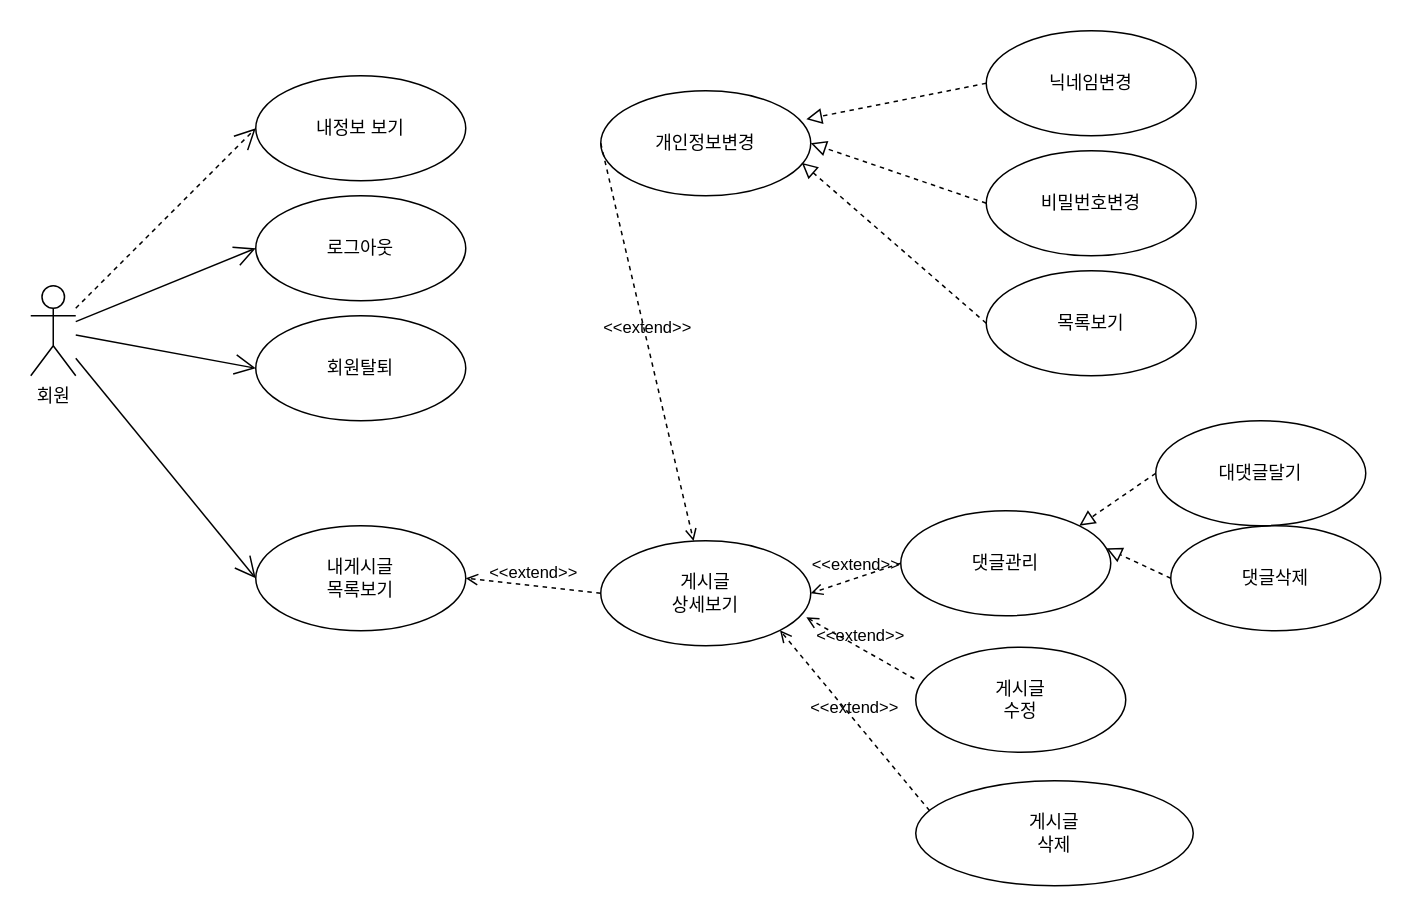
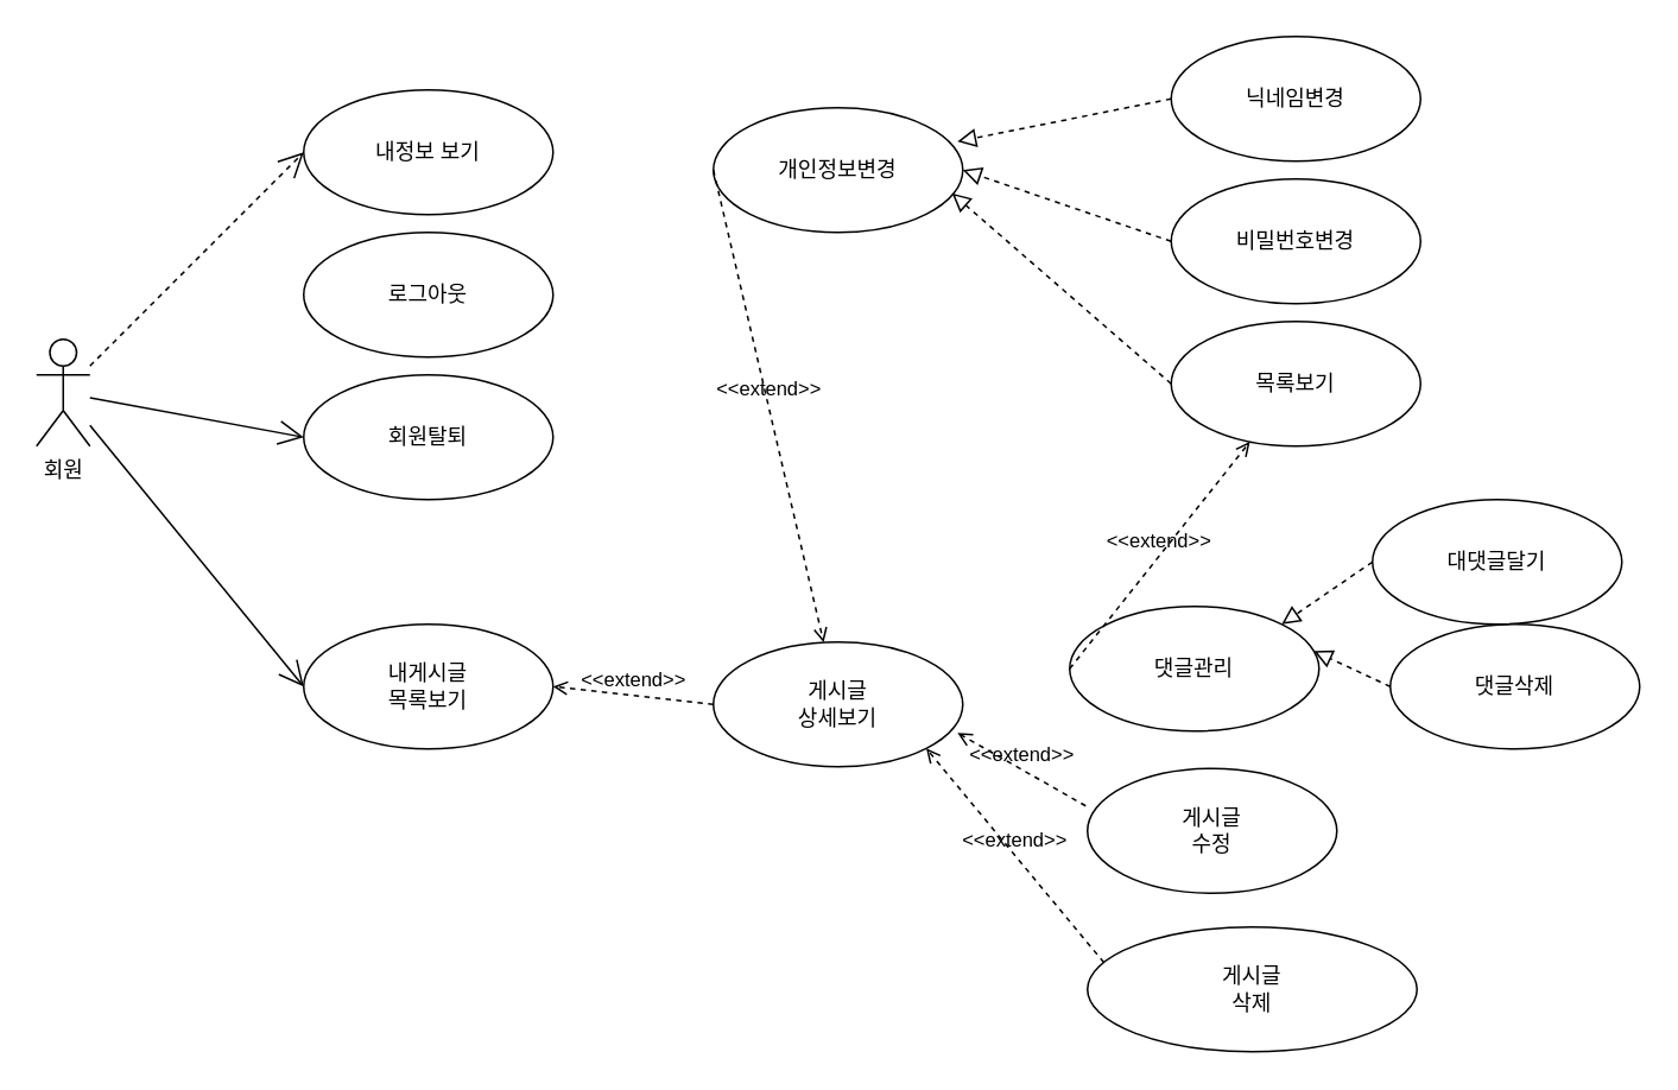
- <mxCell id="19" value="" style="endArrow=open;endFill=1;endSize=12;html=1;rounded=0;entryX=0;entryY=0.5;entryDx=0;entryDy=0;" parent="1" source="2" target="3" edge="1"><mxGeometry width="160" relative="1" as="geometry"><mxPoint x="300" y="350" as="sourcePoint" /><mxPoint x="460" y="350" as="targetPoint" /></mxGeometry></mxCell>
- <mxCell id="26" value="&amp;lt;&amp;lt;extend&amp;gt;&amp;gt;" style="html=1;verticalAlign=bottom;labelBackgroundColor=none;endArrow=open;endFill=0;dashed=1;rounded=0;entryX=1;entryY=0.5;entryDx=0;entryDy=0;exitX=0;exitY=0.5;exitDx=0;exitDy=0;" parent="1" source="13" target="12" edge="1"><mxGeometry width="160" relative="1" as="geometry"><mxPoint x="410" y="405" as="sourcePoint" /><mxPoint x="320" y="395" as="targetPoint" /></mxGeometry></mxCell>
+ <mxCell id="26" value="&amp;lt;&amp;lt;extend&amp;gt;&amp;gt;" style="html=1;verticalAlign=bottom;labelBackgroundColor=none;endArrow=open;endFill=0;dashed=1;rounded=0;exitX=0;exitY=0.5;exitDx=0;exitDy=0;" parent="1" source="13" target="7" edge="1"><mxGeometry width="160" relative="1" as="geometry"><mxPoint x="410" y="405" as="sourcePoint" /><mxPoint x="320" y="395" as="targetPoint" /></mxGeometry></mxCell>
